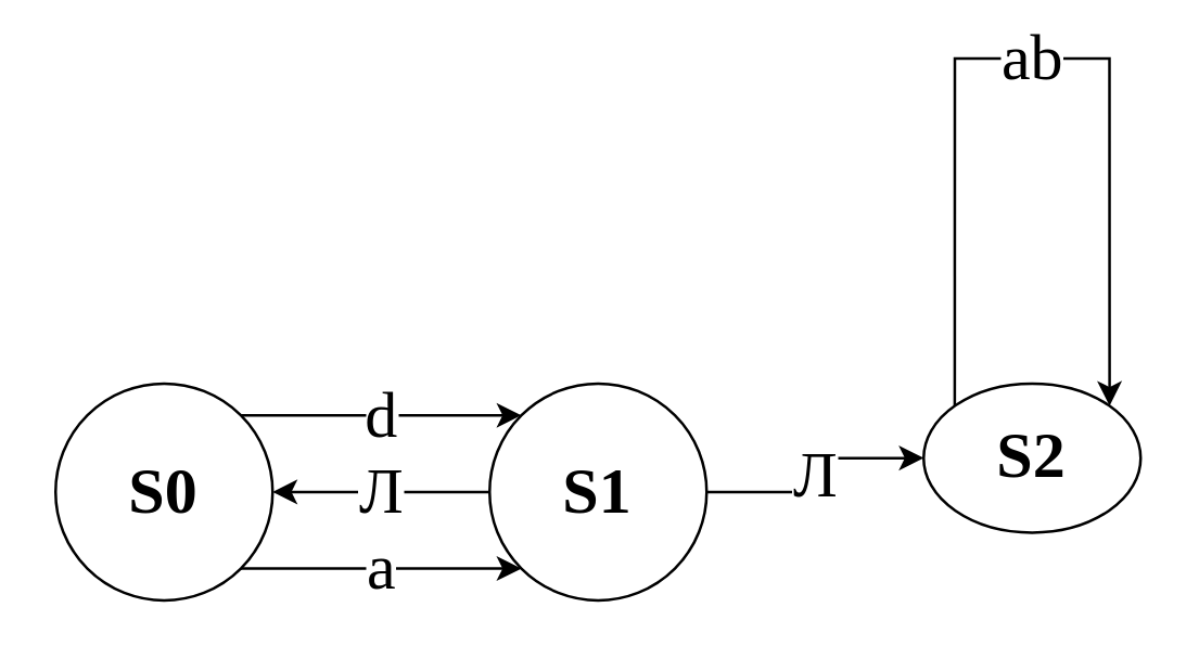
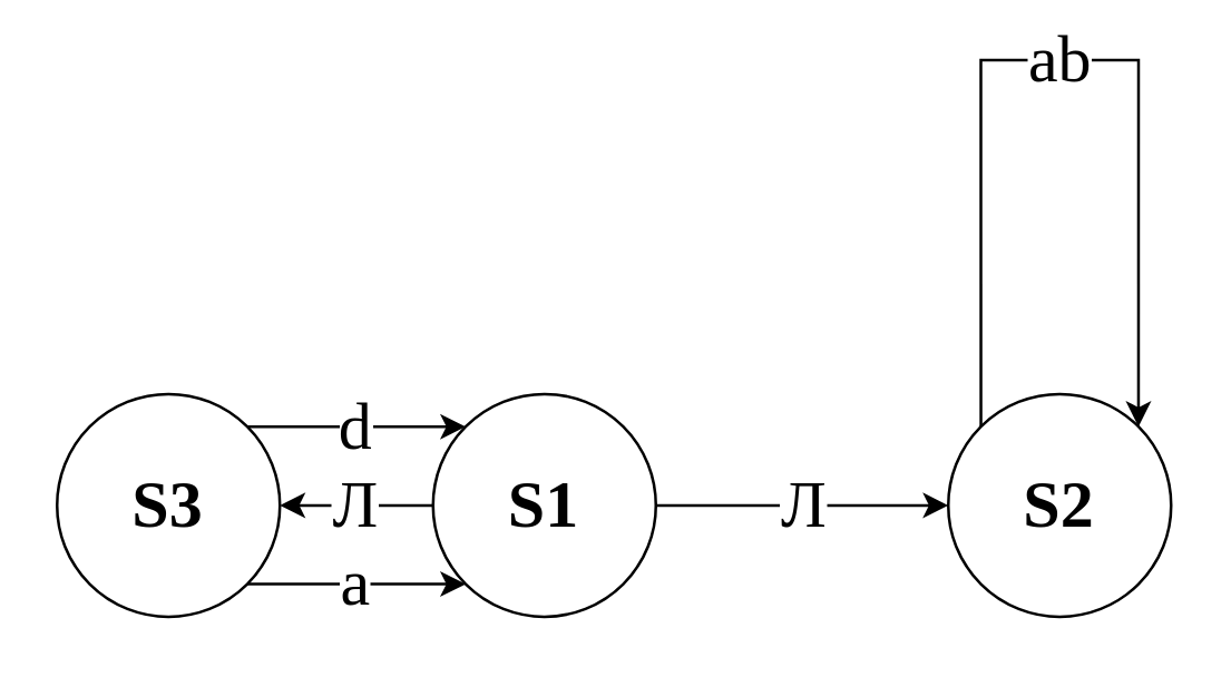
- <mxCell id="9" value="S2" style="ellipse;whiteSpace=wrap;html=1;aspect=fixed;fontSize=24;fontFamily=Times New Roman;fontStyle=1;align=center;" vertex="1" parent="1"><mxGeometry x="340" y="140.95" width="80" height="55" as="geometry" /></mxCell>
+ <mxCell id="9" value="S2" style="ellipse;whiteSpace=wrap;html=1;aspect=fixed;fontSize=24;fontFamily=Times New Roman;fontStyle=1;align=center;" vertex="1" parent="1"><mxGeometry x="340" y="140.95" width="80" height="80" as="geometry" /></mxCell>
- <mxCell id="4" value="S0" style="ellipse;whiteSpace=wrap;html=1;aspect=fixed;fontSize=24;fontFamily=Times New Roman;fontStyle=1;align=center;" vertex="1" parent="1"><mxGeometry x="20" y="140.95" width="80" height="80" as="geometry" /></mxCell>
+ <mxCell id="4" value="S3" style="ellipse;whiteSpace=wrap;html=1;aspect=fixed;fontSize=24;fontFamily=Times New Roman;fontStyle=1;align=center;" vertex="1" parent="1"><mxGeometry x="20" y="140.95" width="80" height="80" as="geometry" /></mxCell>
- <mxCell id="7" value="S1" style="ellipse;whiteSpace=wrap;html=1;aspect=fixed;fontSize=24;fontFamily=Times New Roman;fontStyle=1;align=center;" vertex="1" parent="1"><mxGeometry x="180" y="140.95" width="80" height="80" as="geometry" /></mxCell>
+ <mxCell id="7" value="S1" style="ellipse;whiteSpace=wrap;html=1;aspect=fixed;fontSize=24;fontFamily=Times New Roman;fontStyle=1;align=center;" vertex="1" parent="1"><mxGeometry x="155" y="140.95" width="80" height="80" as="geometry" /></mxCell>
